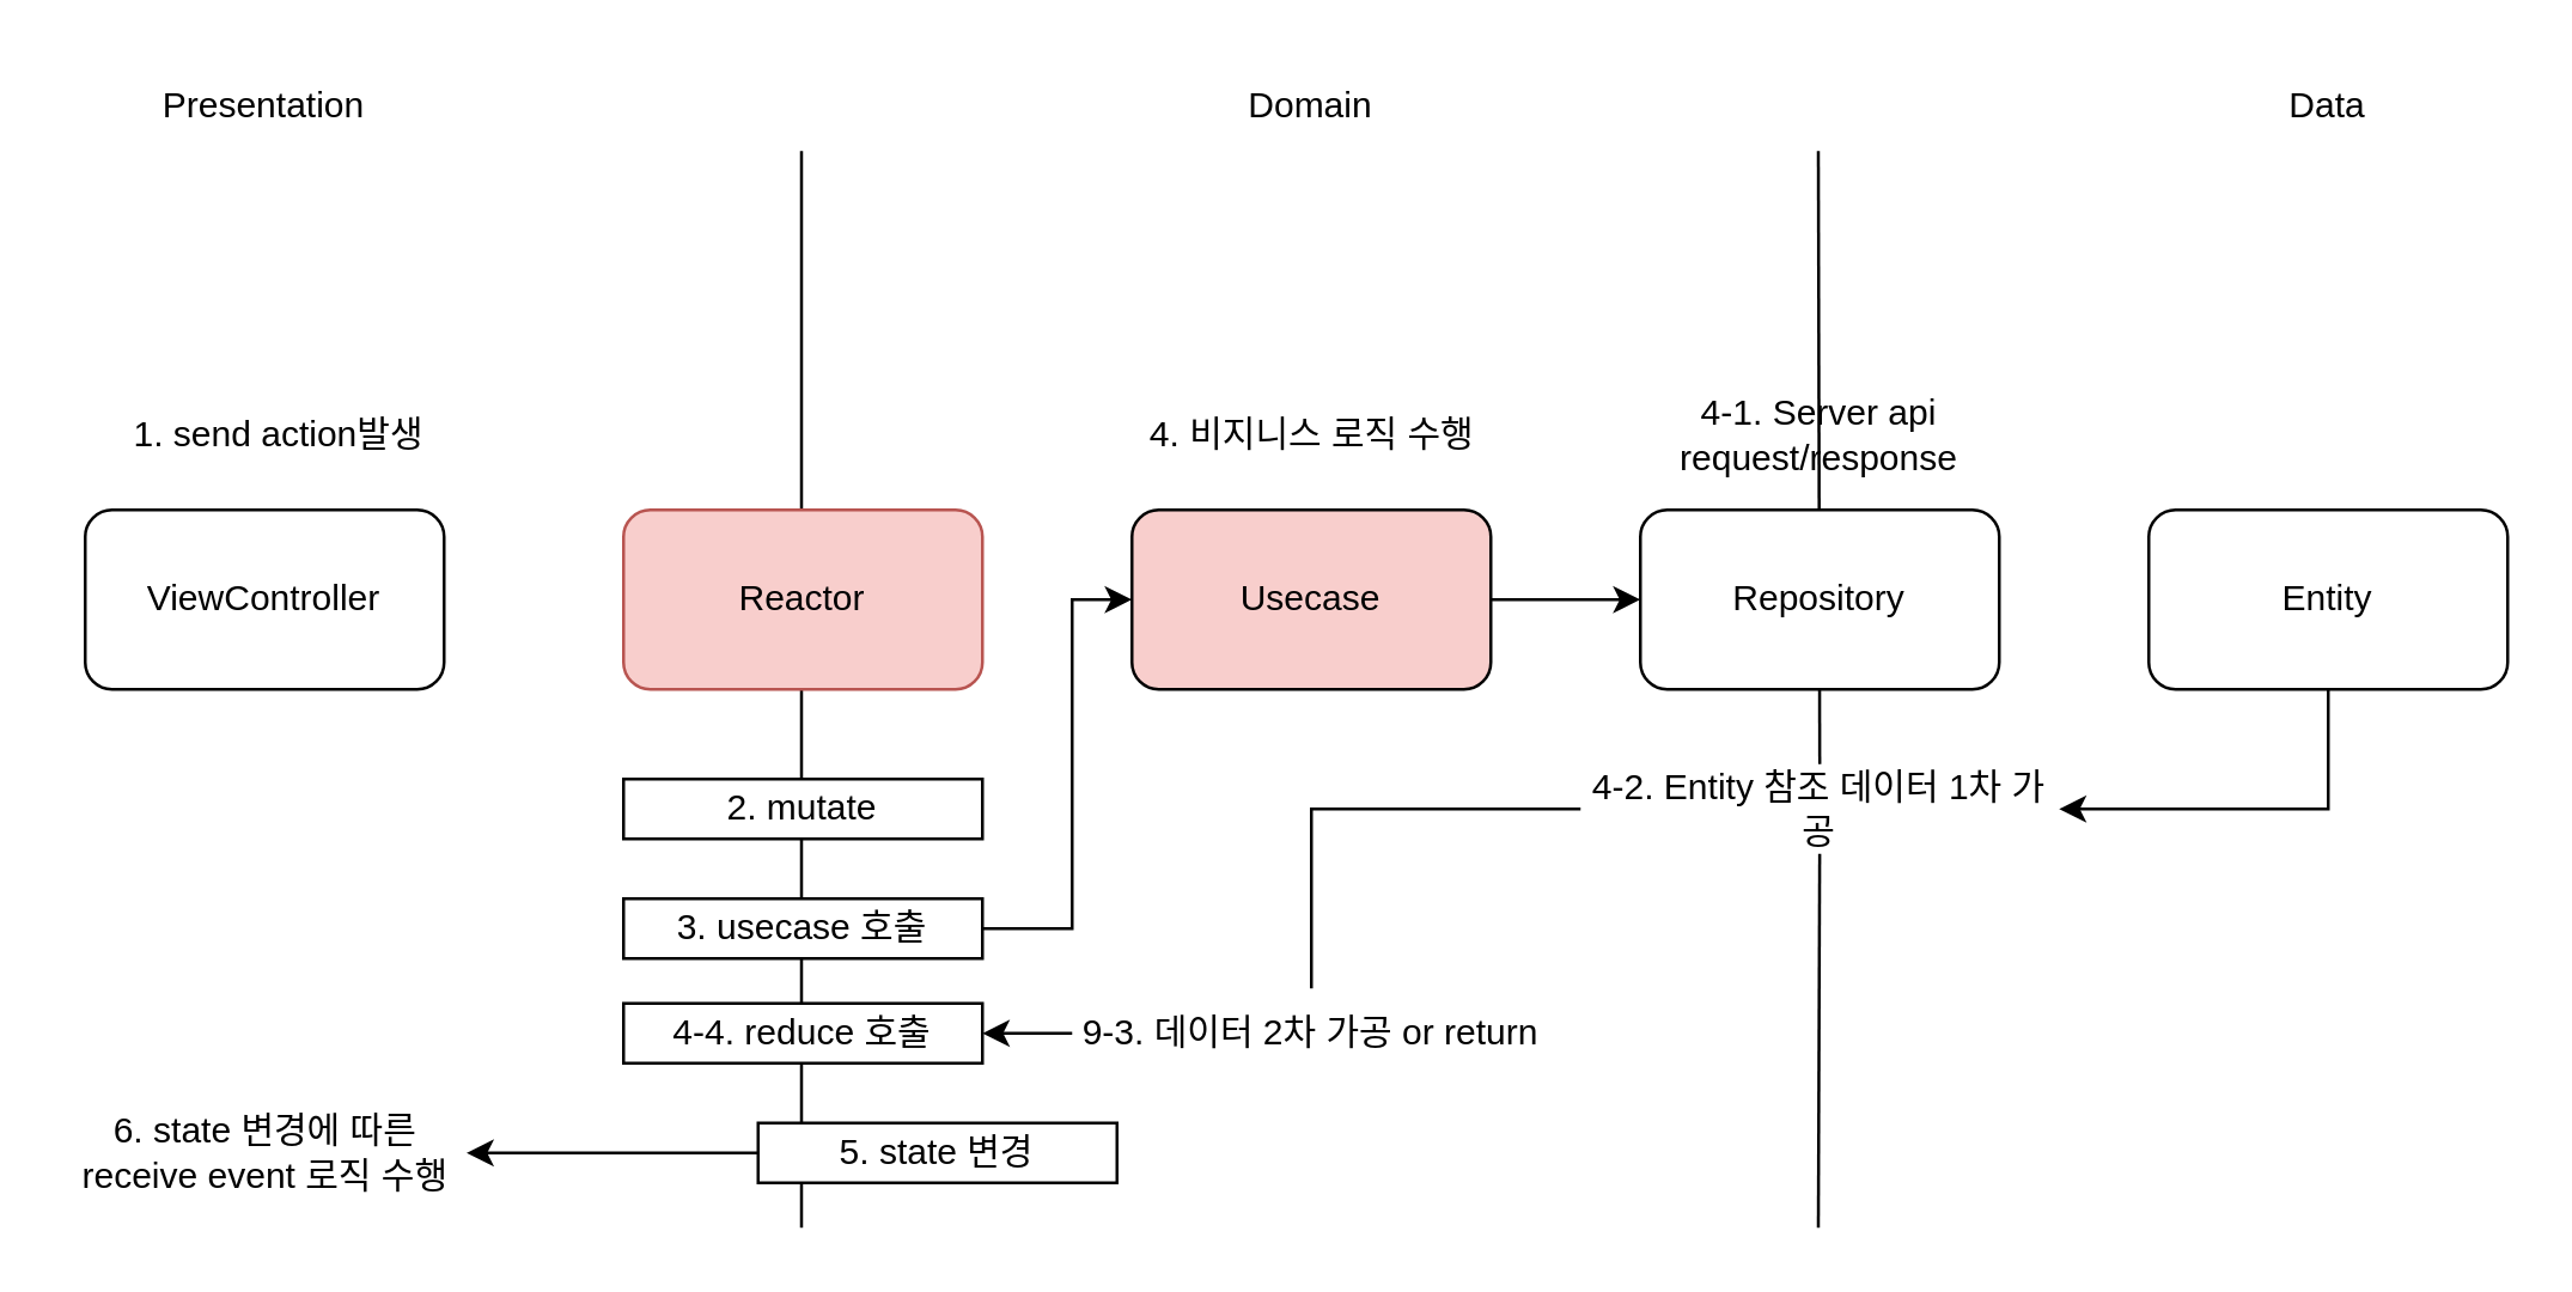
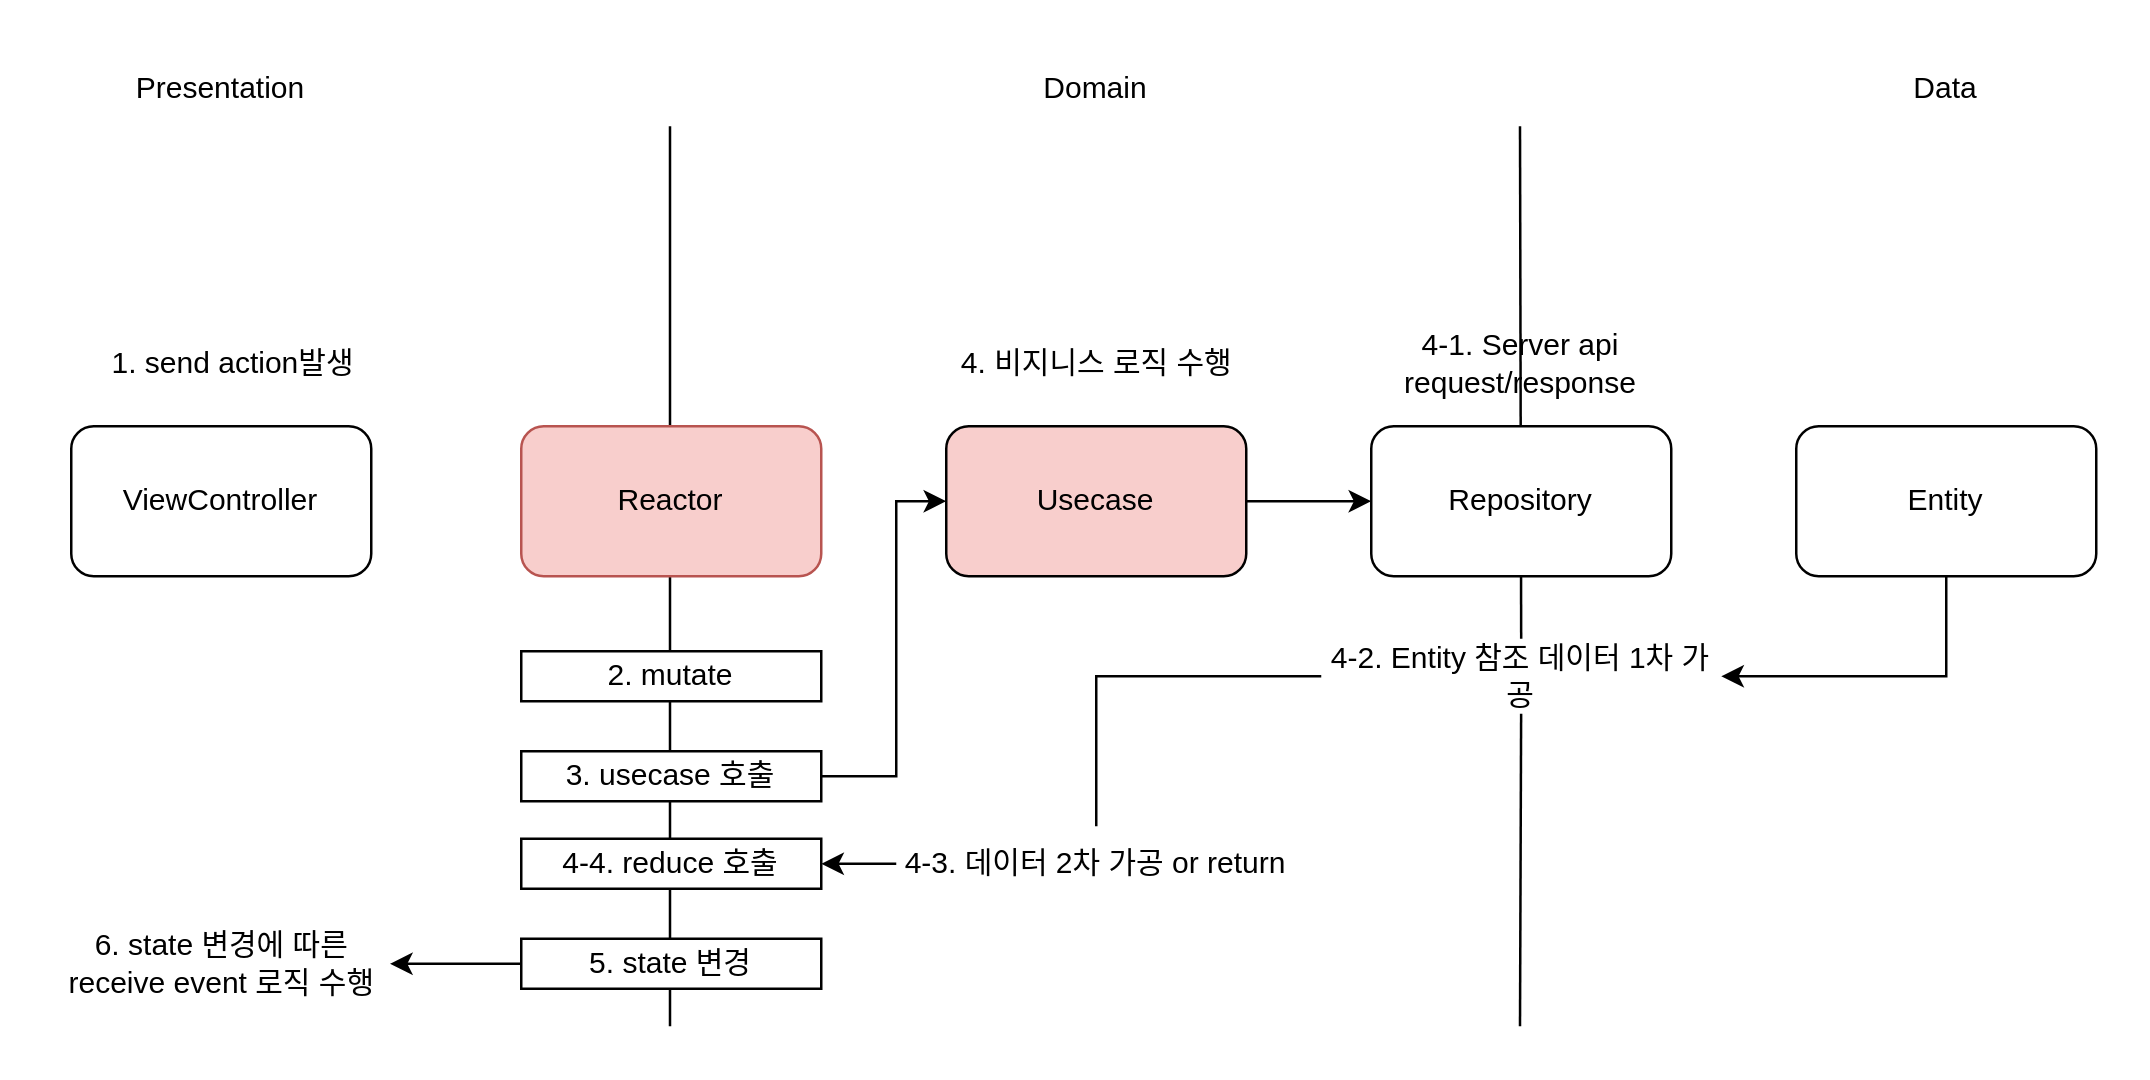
- <mxCell id="22" value="9-3. 데이터 2차 가공 or return" style="text;html=1;strokeColor=none;fillColor=none;align=center;verticalAlign=middle;whiteSpace=wrap;rounded=0;" vertex="1" parent="1"><mxGeometry x="358" y="330" width="160" height="30" as="geometry" /></mxCell>
+ <mxCell id="22" value="4-3. 데이터 2차 가공 or return" style="text;html=1;strokeColor=none;fillColor=none;align=center;verticalAlign=middle;whiteSpace=wrap;rounded=0;" vertex="1" parent="1"><mxGeometry x="358" y="330" width="160" height="30" as="geometry" /></mxCell>
- <mxCell id="26" value="5. state 변경" style="rounded=0;whiteSpace=wrap;html=1;" vertex="1" parent="1"><mxGeometry x="253" y="375" width="120" height="20" as="geometry" /></mxCell>
+ <mxCell id="26" value="5. state 변경" style="rounded=0;whiteSpace=wrap;html=1;" vertex="1" parent="1"><mxGeometry x="208" y="375" width="120" height="20" as="geometry" /></mxCell>
